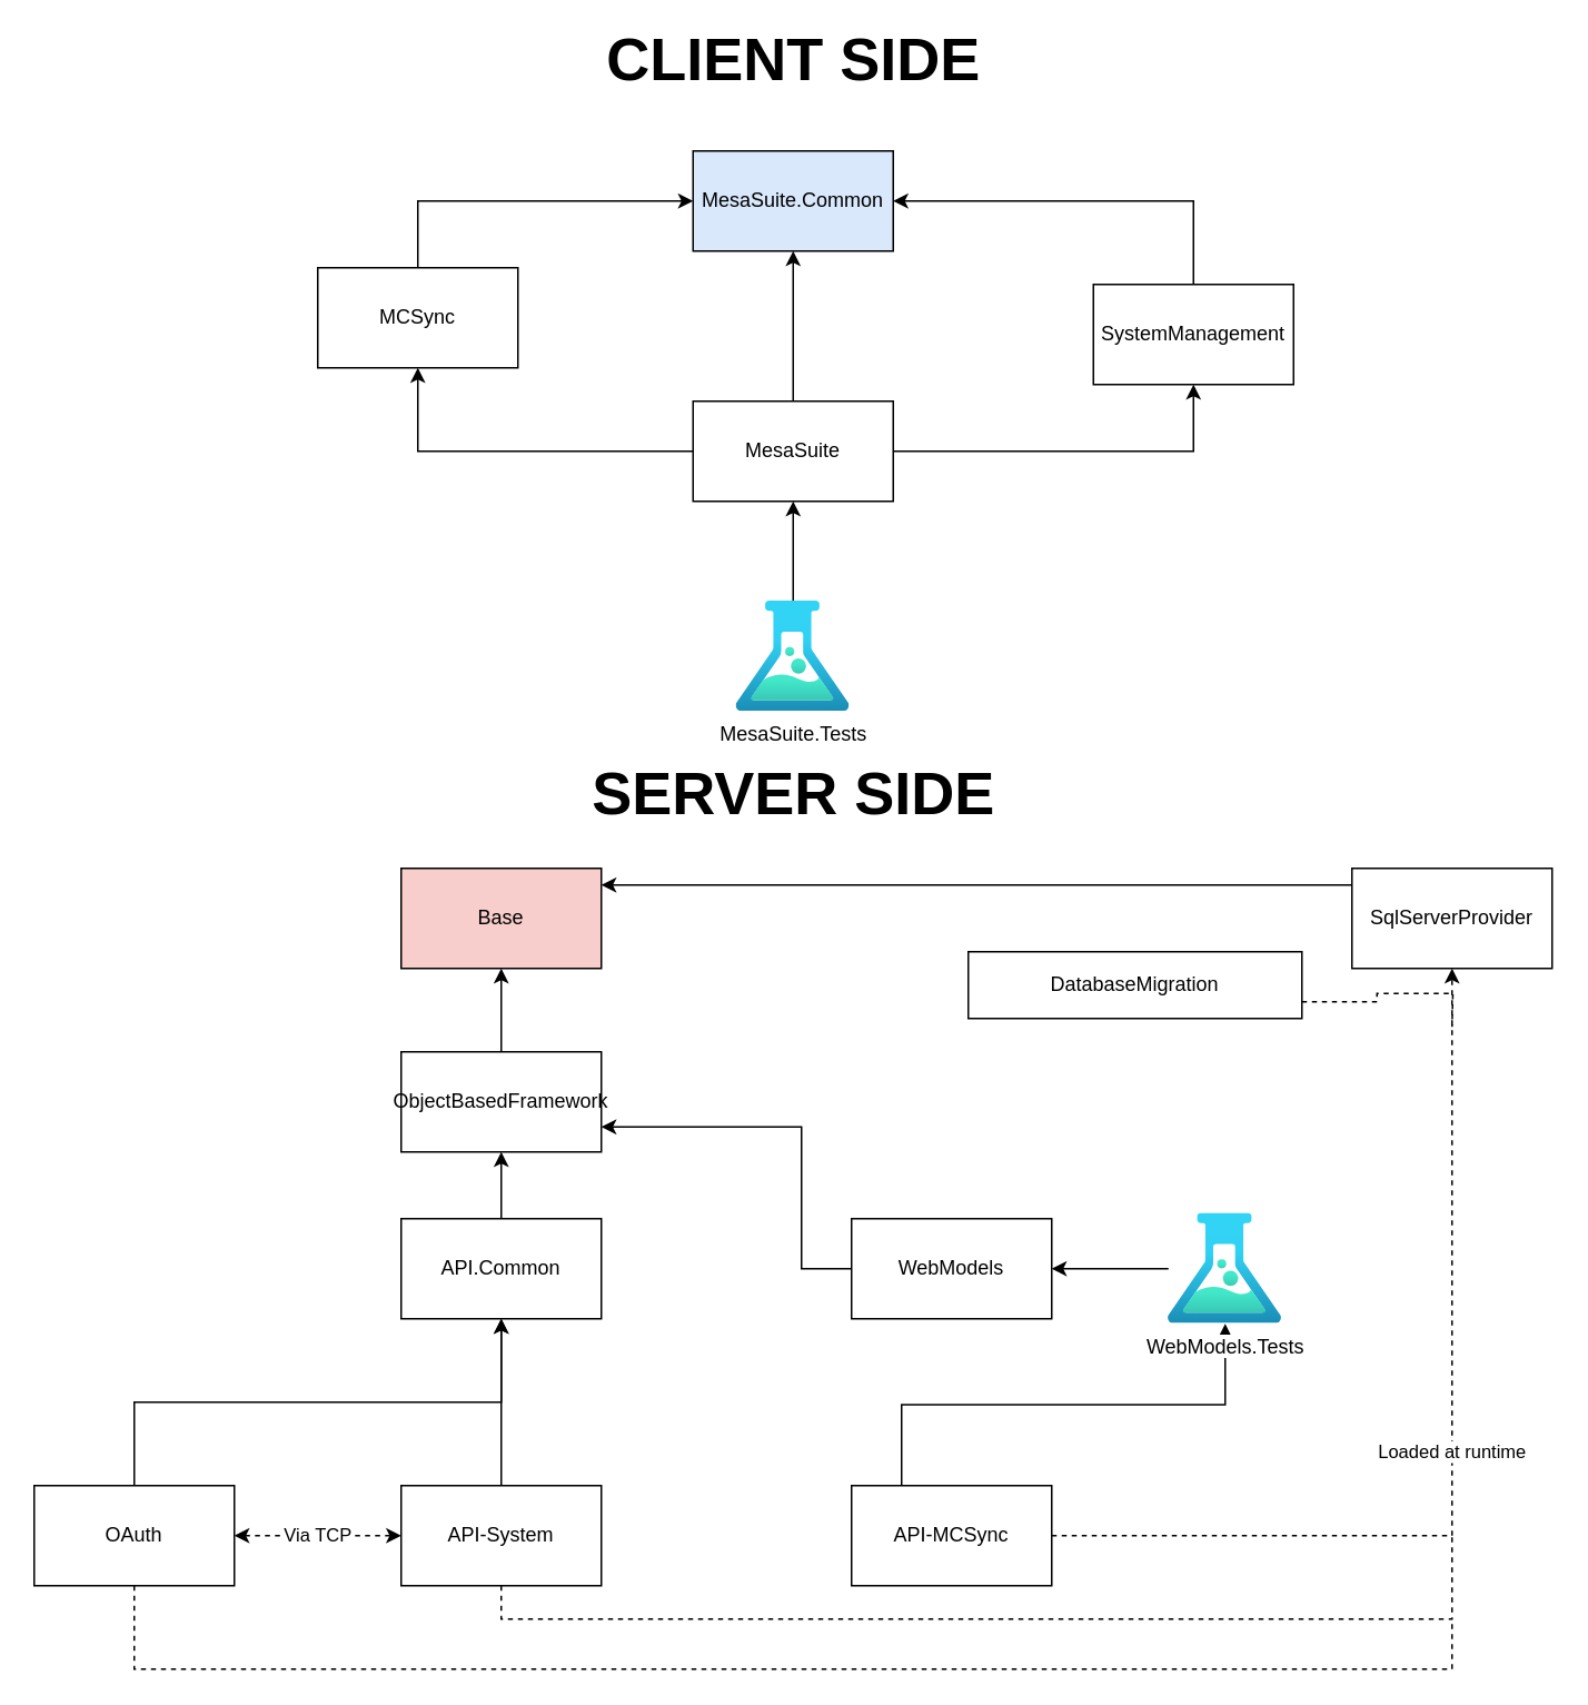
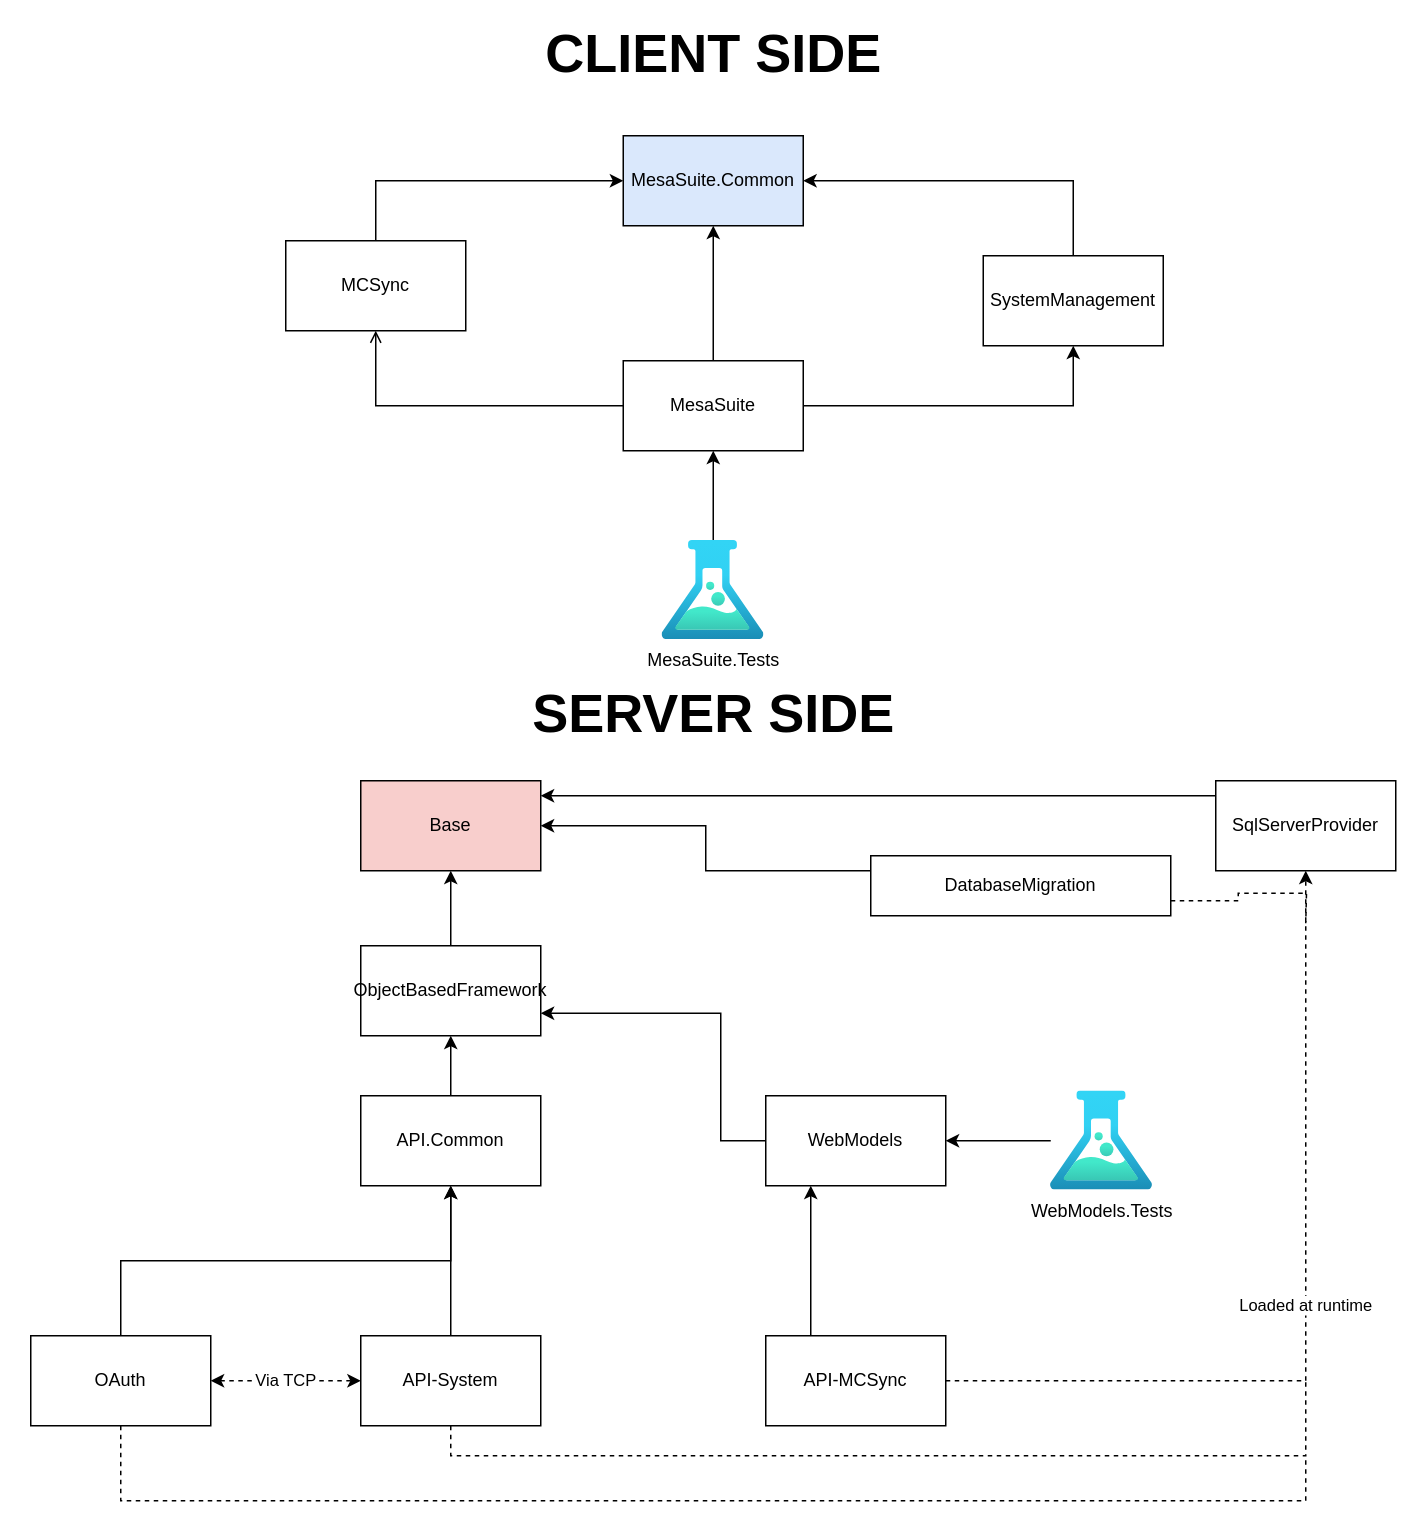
- <mxCell id="4" style="edgeStyle=orthogonalEdgeStyle;rounded=0;orthogonalLoop=1;jettySize=auto;html=1;exitX=0;exitY=0.5;exitDx=0;exitDy=0;entryX=0.5;entryY=1;entryDx=0;entryDy=0;" edge="1" parent="1" source="6" target="8"><mxGeometry relative="1" as="geometry" /></mxCell>
+ <mxCell id="4" style="edgeStyle=orthogonalEdgeStyle;rounded=0;orthogonalLoop=1;jettySize=auto;html=1;exitX=0;exitY=0.5;exitDx=0;exitDy=0;entryX=0.5;entryY=1;entryDx=0;entryDy=0;endArrow=open;" edge="1" parent="1" source="6" target="8"><mxGeometry relative="1" as="geometry" /></mxCell>
+ <mxCell id="35" style="edgeStyle=orthogonalEdgeStyle;rounded=0;orthogonalLoop=1;jettySize=auto;html=1;exitX=0;exitY=0.25;exitDx=0;exitDy=0;entryX=1;entryY=0.5;entryDx=0;entryDy=0;endArrow=classic;endFill=1;" edge="1" parent="13" source="37" target="14"><mxGeometry relative="1" as="geometry" /></mxCell>
- <mxCell id="22" style="edgeStyle=orthogonalEdgeStyle;rounded=0;orthogonalLoop=1;jettySize=auto;html=1;exitX=0.25;exitY=0;exitDx=0;exitDy=0;" edge="1" parent="13" source="19" target="31"><mxGeometry relative="1" as="geometry" /></mxCell>
+ <mxCell id="22" style="edgeStyle=orthogonalEdgeStyle;rounded=0;orthogonalLoop=1;jettySize=auto;html=1;exitX=0.25;exitY=0;exitDx=0;exitDy=0;entryX=0.25;entryY=1;entryDx=0;entryDy=0;" edge="1" parent="13" source="19" target="21"><mxGeometry relative="1" as="geometry" /></mxCell>
